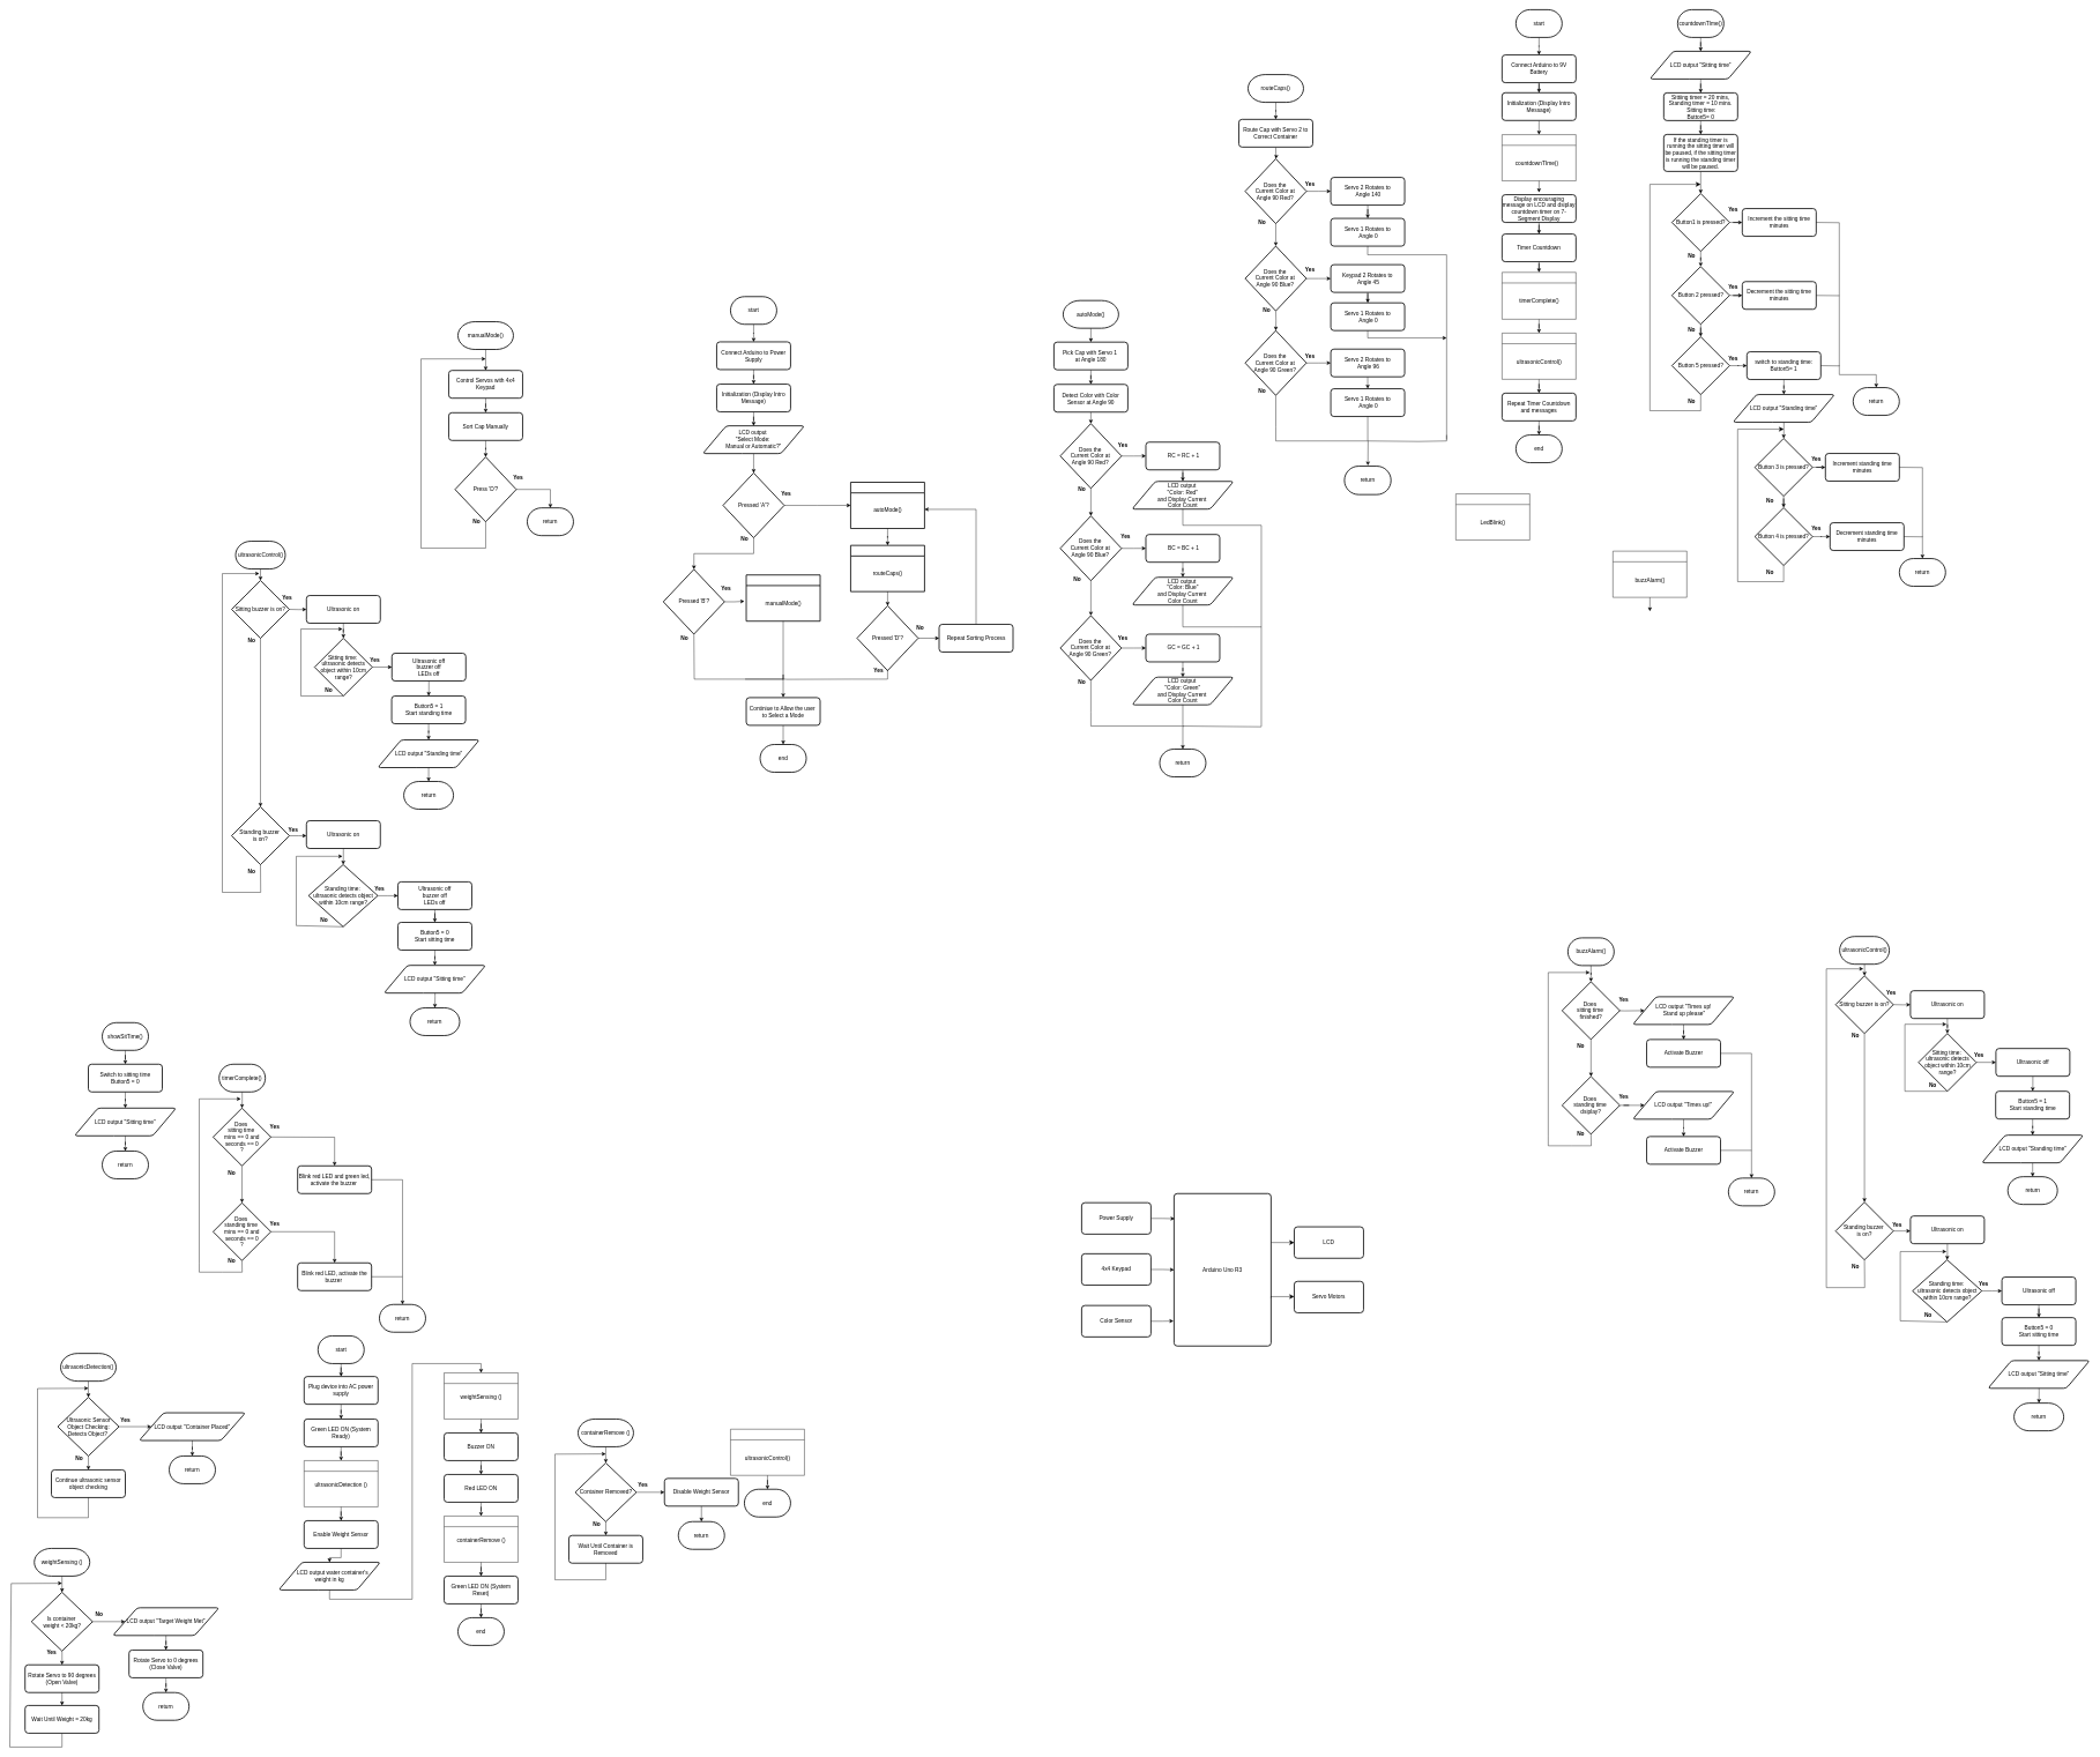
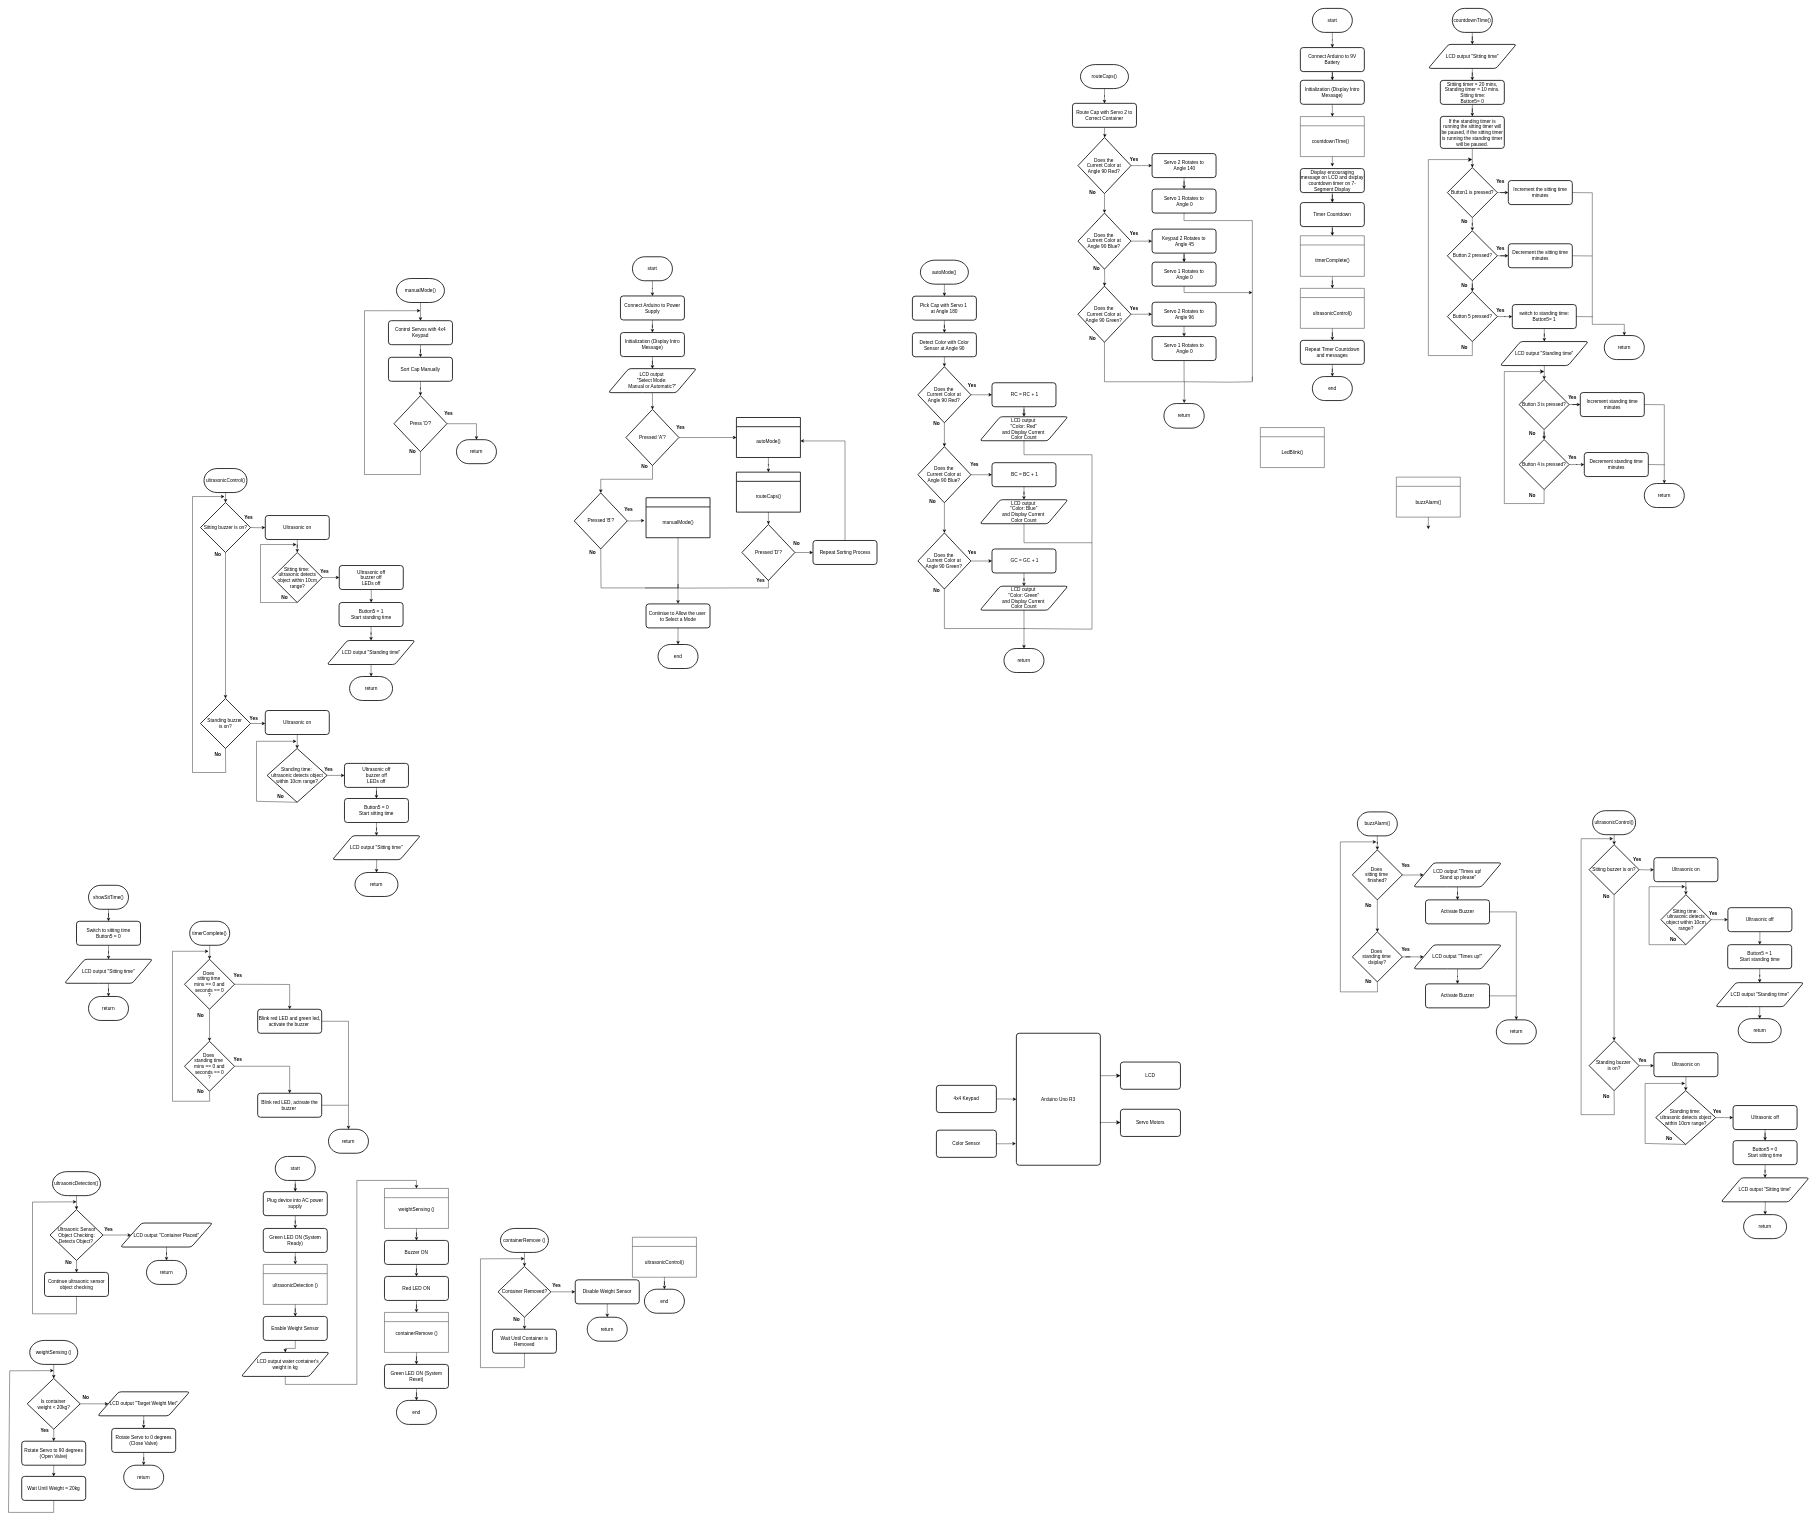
- <mxCell id="159" value="Power Supply" style="rounded=1;whiteSpace=wrap;html=1;absoluteArcSize=1;arcSize=14;strokeWidth=2;" parent="1" vertex="1"><mxGeometry x="2340" y="2602.75" width="150" height="68" as="geometry" /></mxCell>
- <mxCell id="158" value="" style="edgeStyle=orthogonalEdgeStyle;rounded=0;orthogonalLoop=1;jettySize=auto;html=1;entryX=0.006;entryY=0.165;entryDx=0;entryDy=0;entryPerimeter=0;" parent="1" source="159" target="157" edge="1"><mxGeometry relative="1" as="geometry" /></mxCell>
